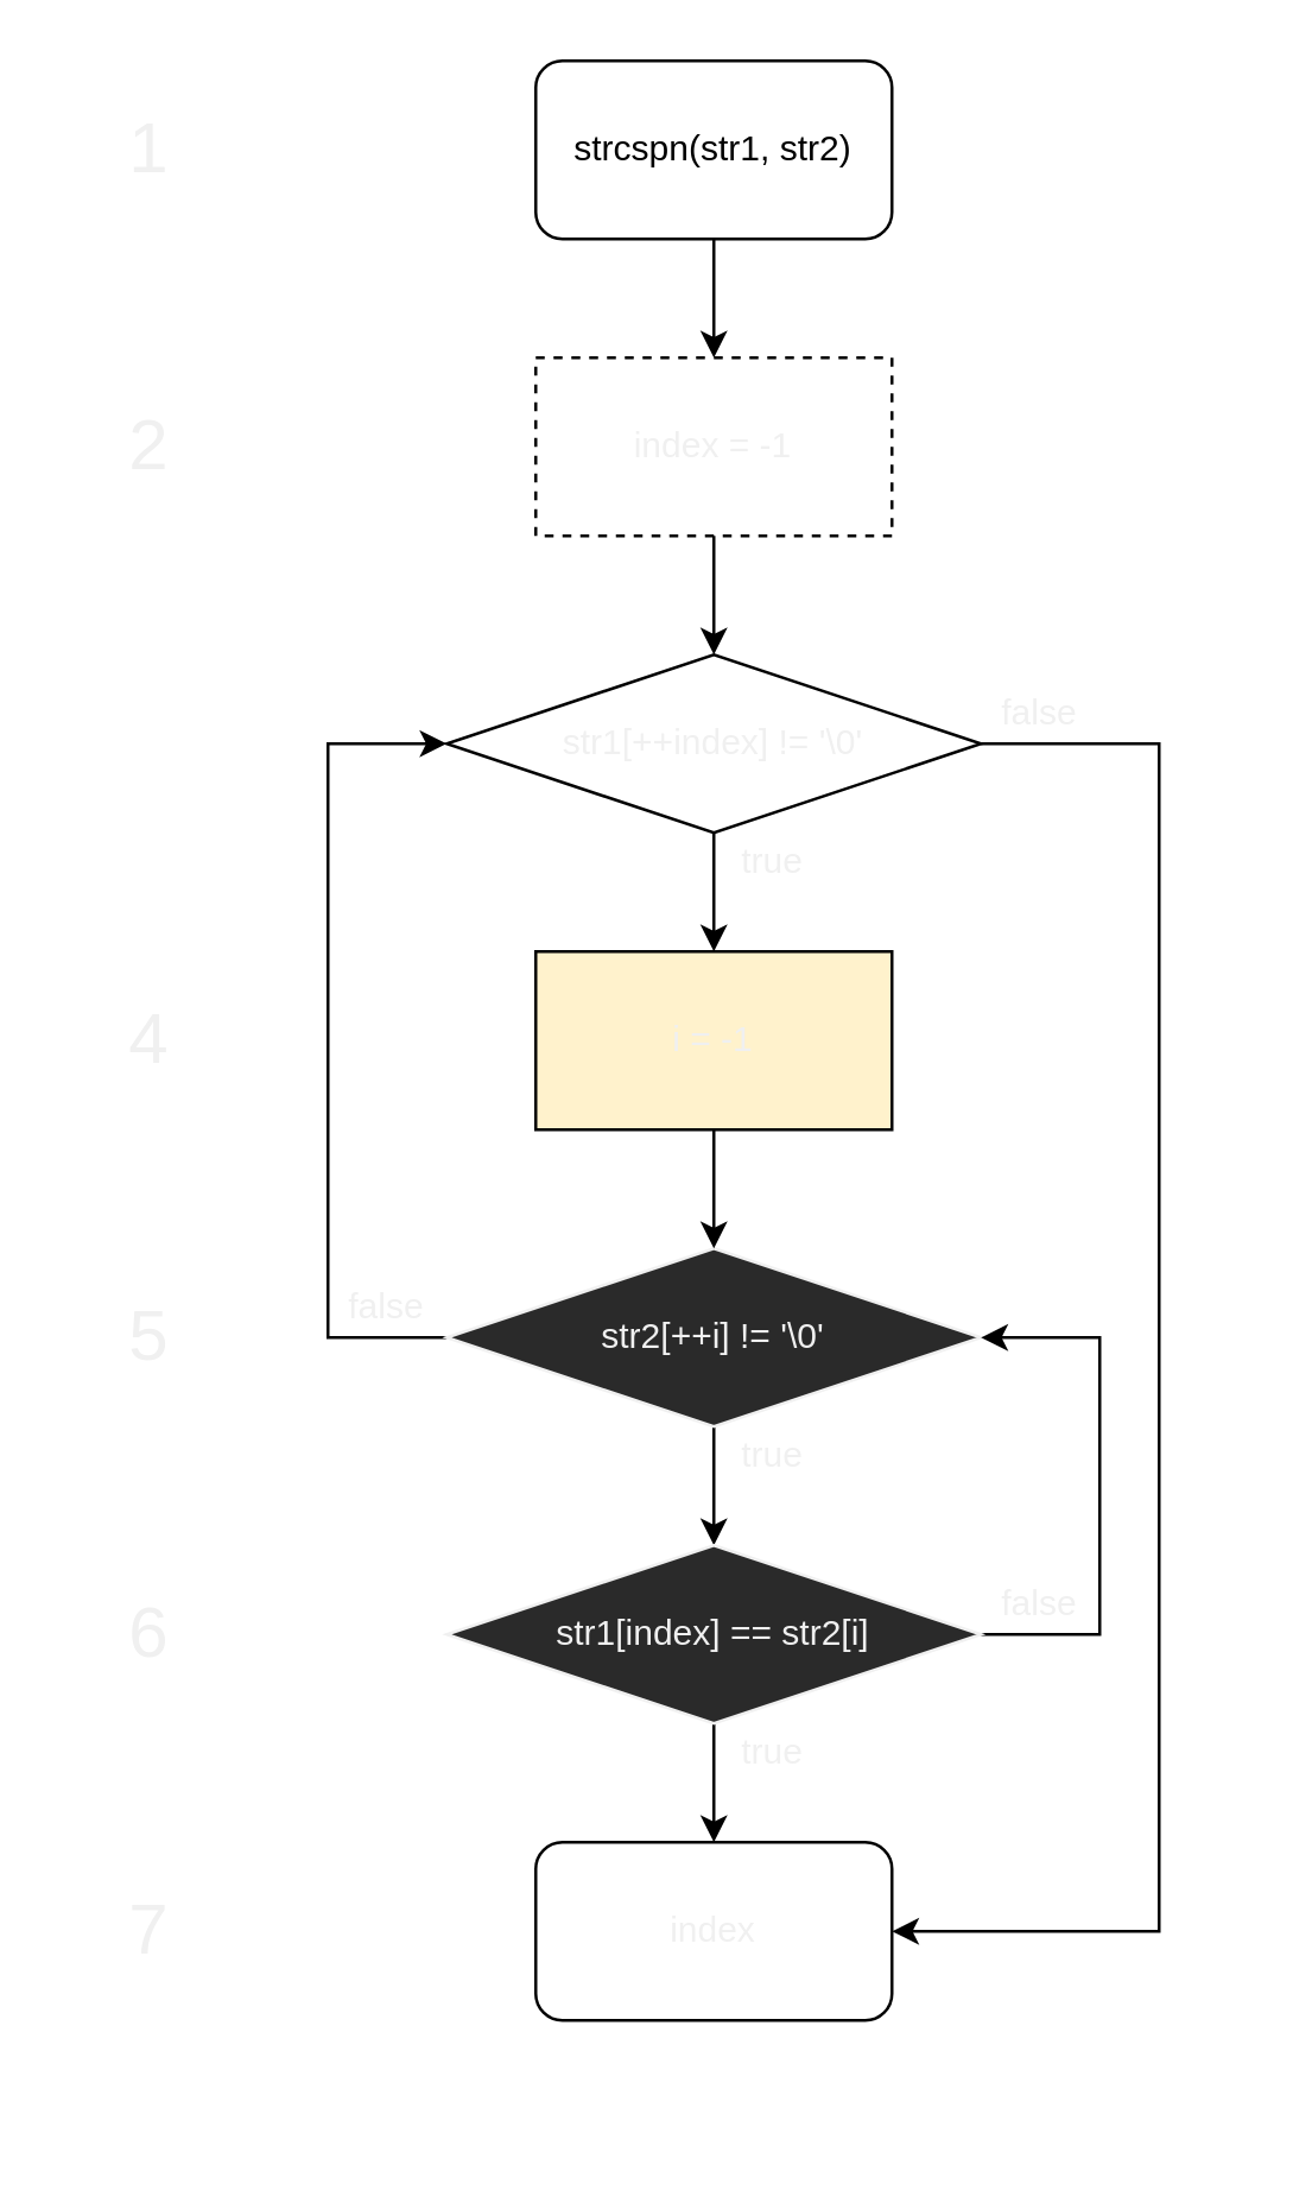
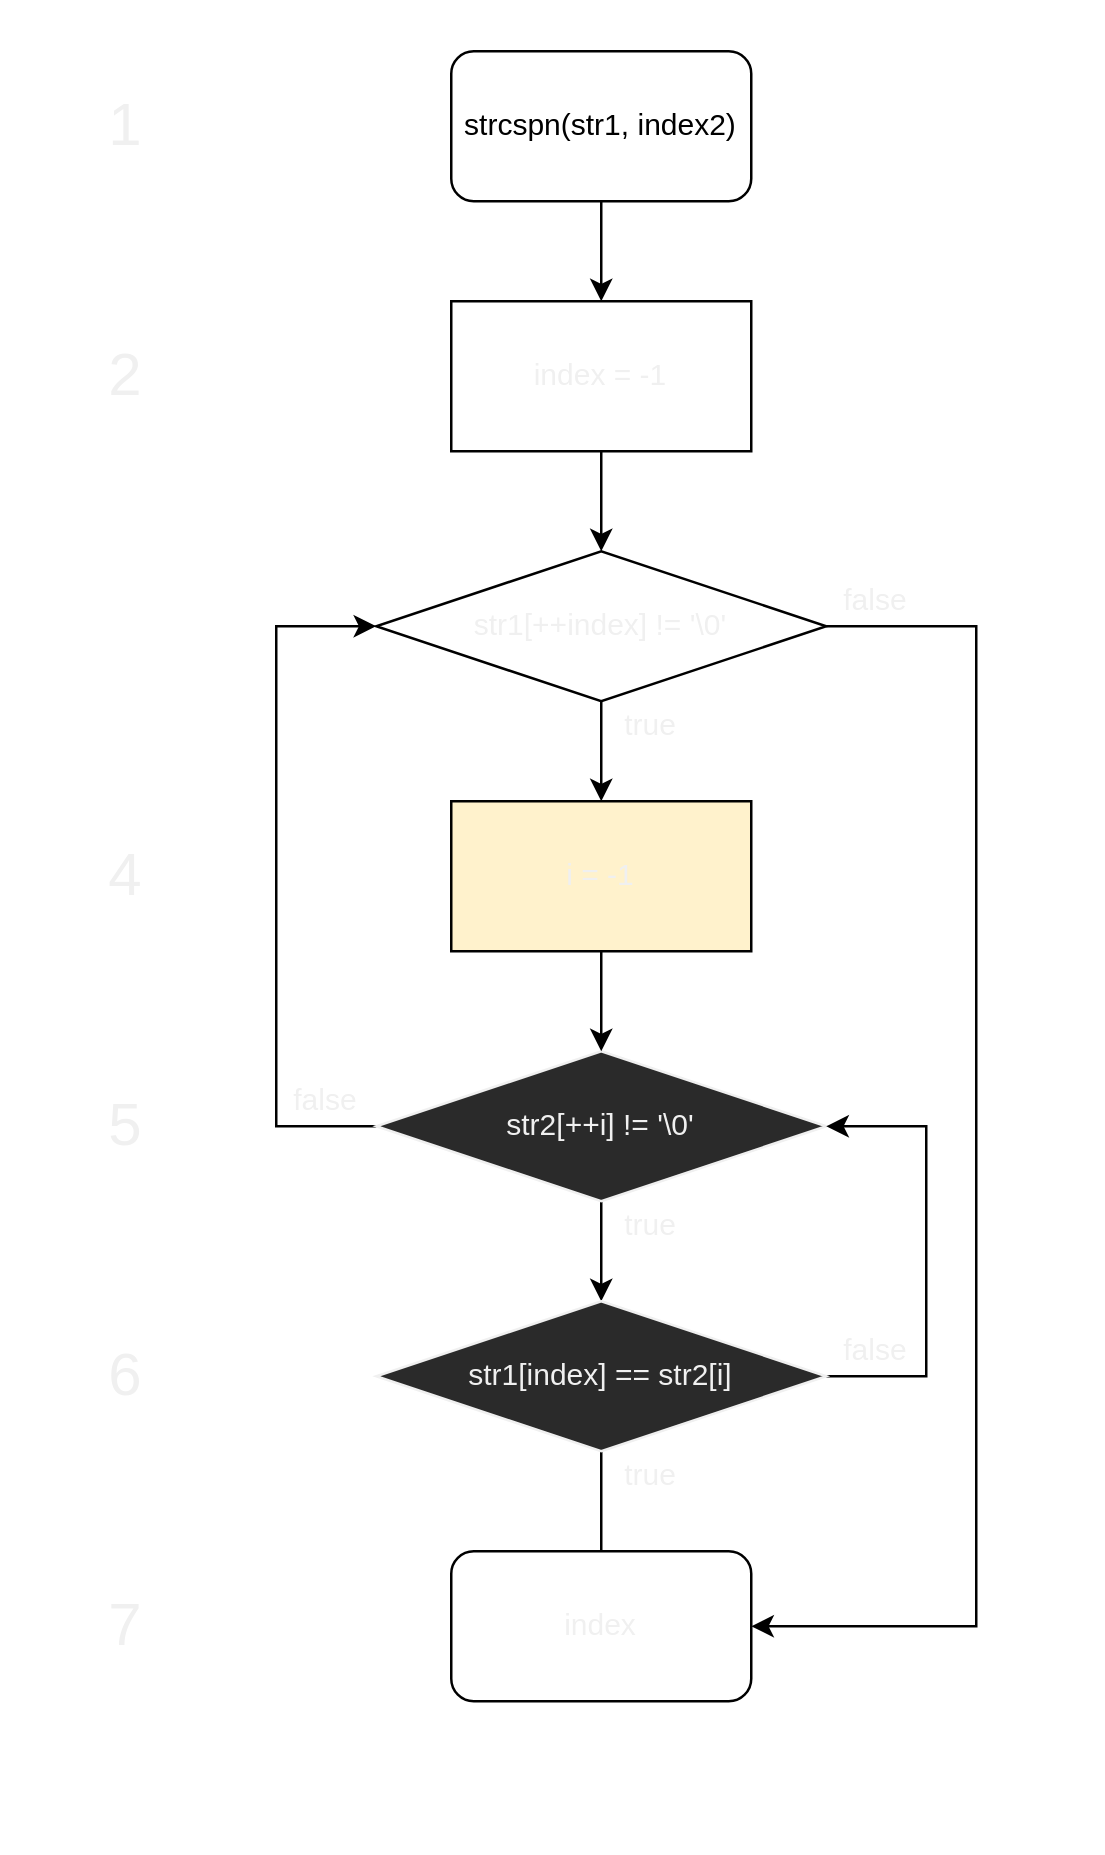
- <mxCell id="2" value="strcspn(str1, str2)" style="shape=ext;rounded=1;labelBackgroundColor=none;labelBorderColor=none;whiteSpace=wrap;" vertex="1" parent="1"><mxGeometry x="180" y="20" width="120" height="60" as="geometry" /></mxCell>
+ <mxCell id="2" value="strcspn(str1, index2)" style="shape=ext;rounded=1;labelBackgroundColor=none;labelBorderColor=none;whiteSpace=wrap;" vertex="1" parent="1"><mxGeometry x="180" y="20" width="120" height="60" as="geometry" /></mxCell>
- <mxCell id="3" value="index = -1" style="rounded=0;whiteSpace=wrap;labelBackgroundColor=none;fontColor=#f0f0f0;html=1;dashed=1;" vertex="1" parent="1"><mxGeometry x="180" y="120" width="120" height="60" as="geometry" /></mxCell>
+ <mxCell id="3" value="index = -1" style="rounded=0;whiteSpace=wrap;labelBackgroundColor=none;fontColor=#f0f0f0;html=1;" vertex="1" parent="1"><mxGeometry x="180" y="120" width="120" height="60" as="geometry" /></mxCell>
- <mxCell id="17" style="edgeStyle=orthogonalEdgeStyle;rounded=0;orthogonalLoop=1;jettySize=auto;html=0;fontColor=#f0f0f0;" edge="1" parent="1" source="19" target="8"><mxGeometry relative="1" as="geometry" /></mxCell>
+ <mxCell id="17" style="edgeStyle=orthogonalEdgeStyle;rounded=0;orthogonalLoop=1;jettySize=auto;html=0;fontColor=#f0f0f0;endArrow=none;" edge="1" parent="1" source="19" target="8"><mxGeometry relative="1" as="geometry" /></mxCell>
